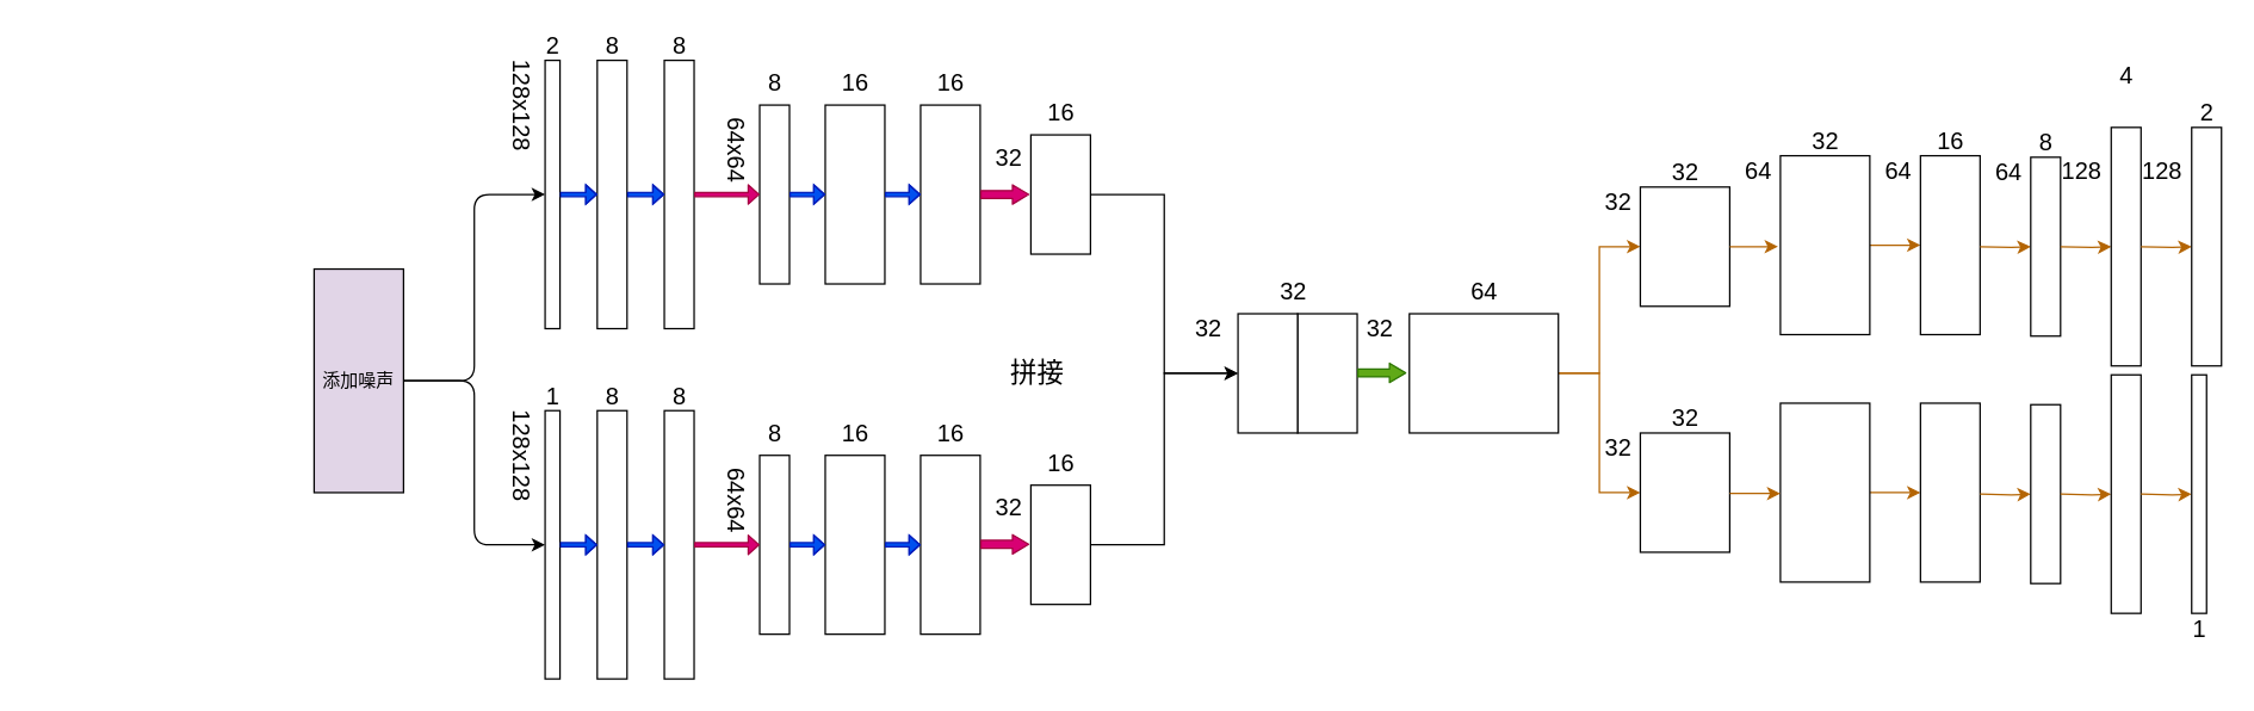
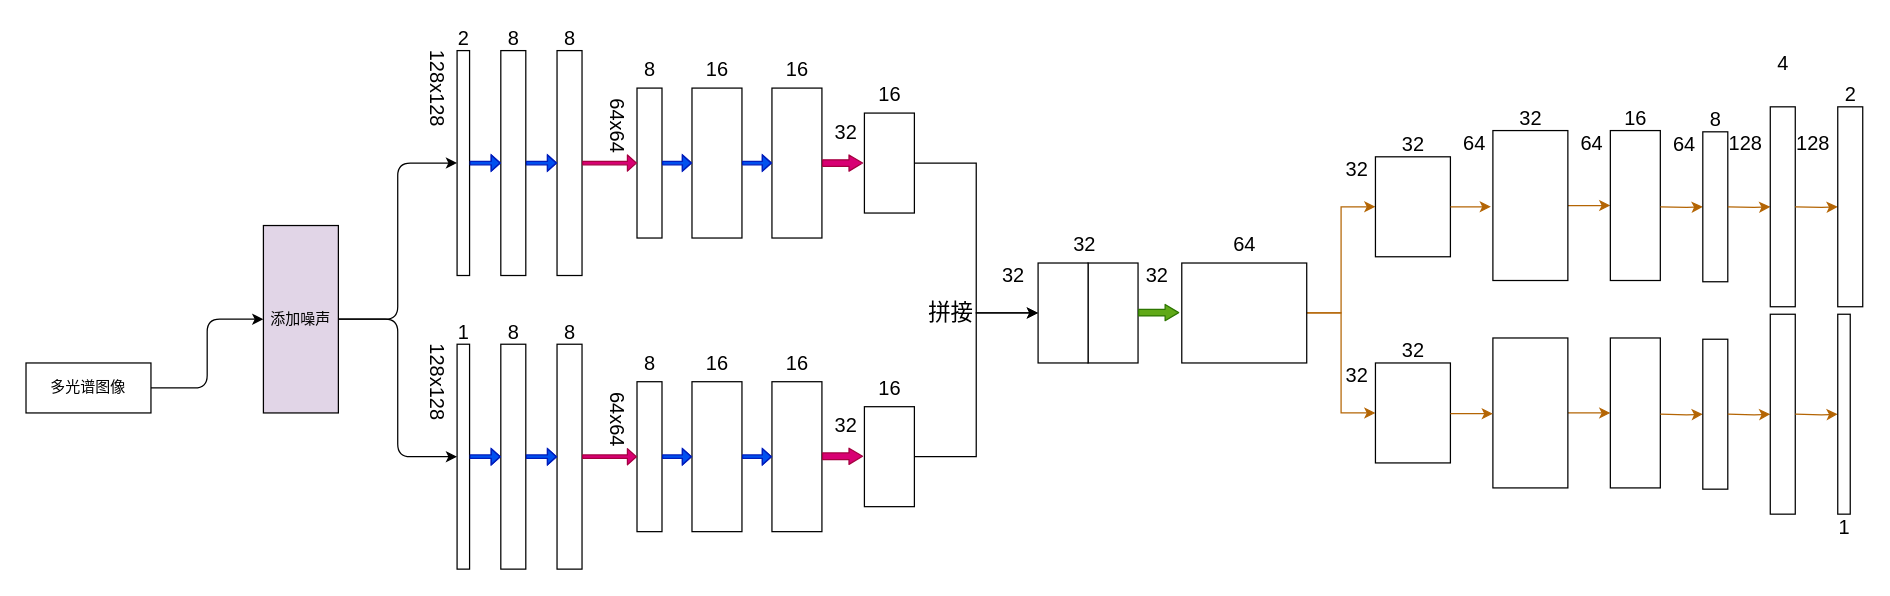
- <mxCell id="58" value="拼接" style="text;html=1;align=center;verticalAlign=middle;resizable=0;points=[];autosize=1;strokeColor=none;fillColor=none;fontSize=18;" vertex="1" parent="1"><mxGeometry x="670" y="235" width="50" height="30" as="geometry" /></mxCell>
+ <mxCell id="58" value="拼接" style="text;html=1;align=center;verticalAlign=middle;resizable=0;points=[];autosize=1;strokeColor=none;fillColor=none;fontSize=18;" vertex="1" parent="1"><mxGeometry x="735" y="235" width="50" height="30" as="geometry" /></mxCell>
+ <mxCell id="6" value="" style="edgeStyle=orthogonalEdgeStyle;orthogonalLoop=1;jettySize=auto;html=1;" edge="1" parent="1" source="7" target="5"><mxGeometry relative="1" as="geometry" /></mxCell>
+ <mxCell id="7" value="多光谱图像" style="whiteSpace=wrap;html=1;" vertex="1" parent="1"><mxGeometry y="290" width="100" height="40" as="geometry" x="20" /></mxCell>
